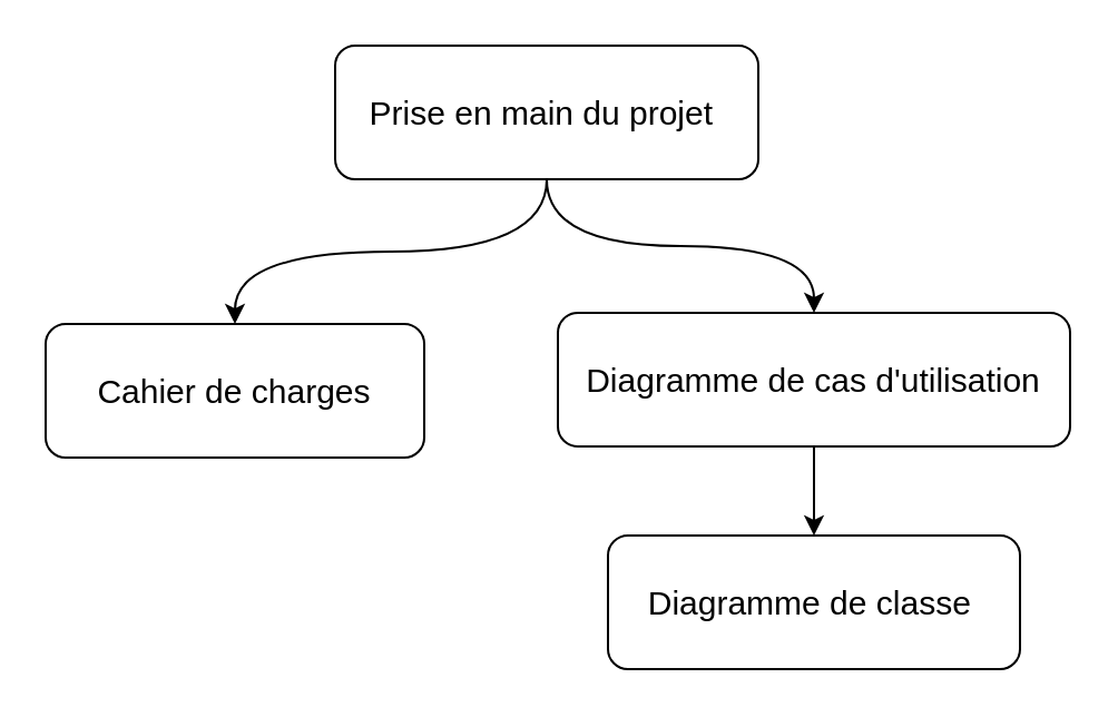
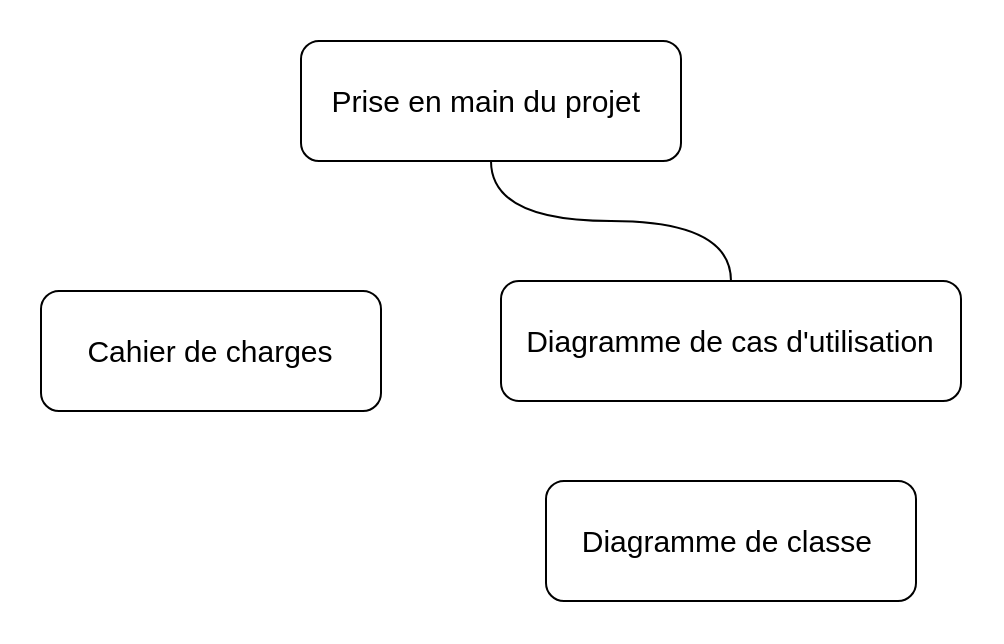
- <mxCell id="2" value="" style="edgeStyle=orthogonalEdgeStyle;rounded=0;orthogonalLoop=1;jettySize=auto;html=1;curved=1;" parent="1" source="4" target="5" edge="1"><mxGeometry relative="1" as="geometry" /></mxCell>
- <mxCell id="3" value="" style="edgeStyle=orthogonalEdgeStyle;rounded=0;orthogonalLoop=1;jettySize=auto;html=1;curved=1;" parent="1" source="4" target="7" edge="1"><mxGeometry relative="1" as="geometry" /></mxCell>
+ <mxCell id="3" value="" style="edgeStyle=orthogonalEdgeStyle;rounded=0;orthogonalLoop=1;jettySize=auto;html=1;curved=1;endArrow=none;" parent="1" source="4" target="7" edge="1"><mxGeometry relative="1" as="geometry" /></mxCell>
- <mxCell id="6" value="" style="rounded=0;orthogonalLoop=1;jettySize=auto;html=1;" parent="1" source="7" target="8" edge="1"><mxGeometry relative="1" as="geometry" /></mxCell>
